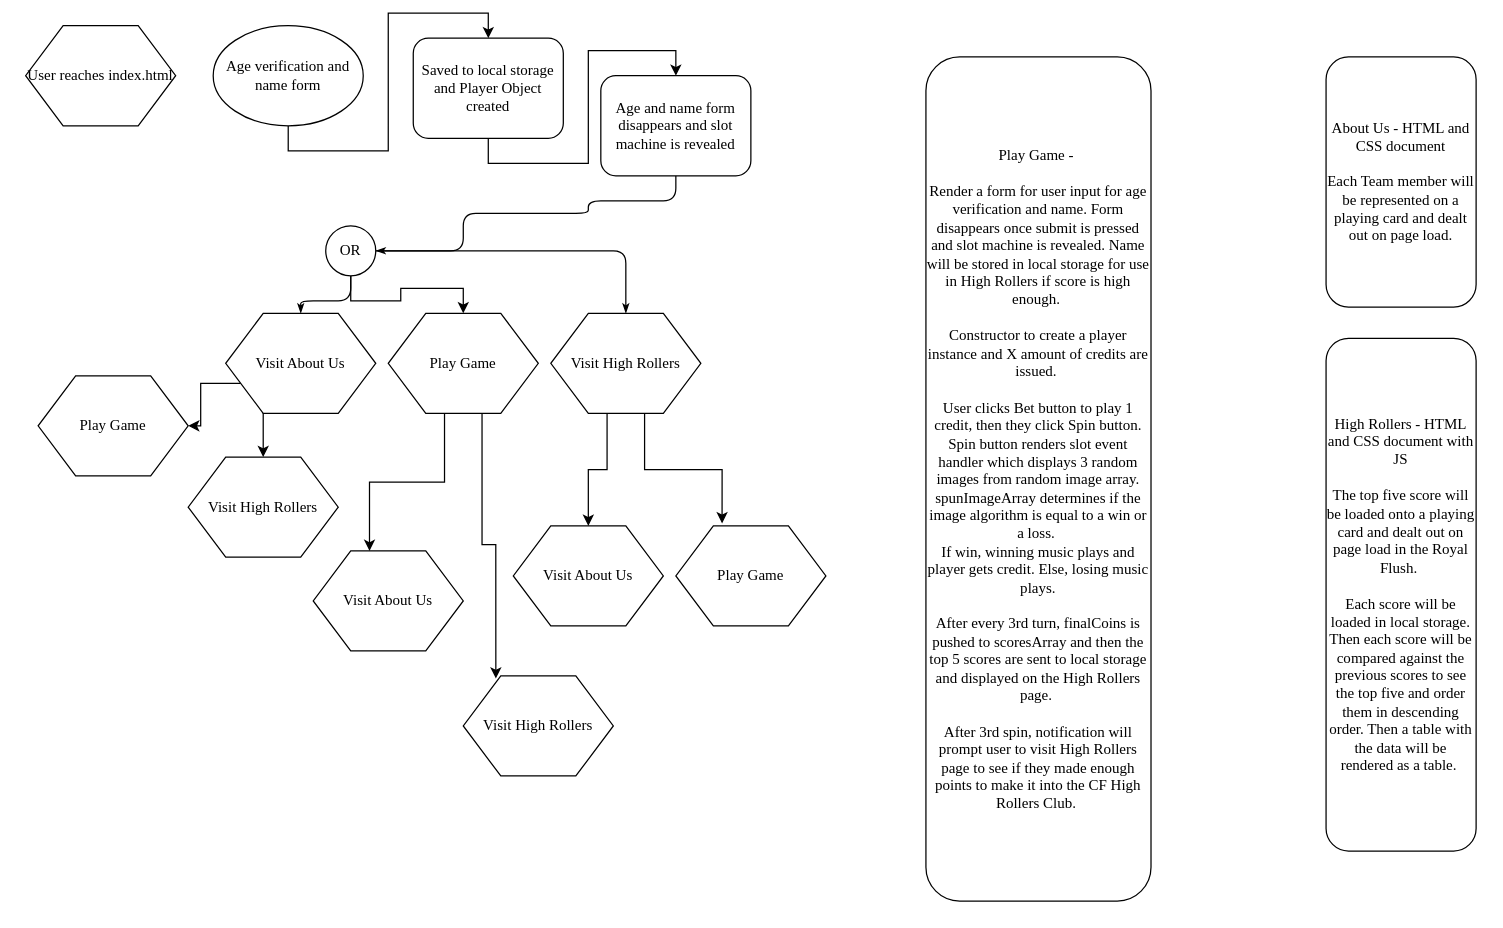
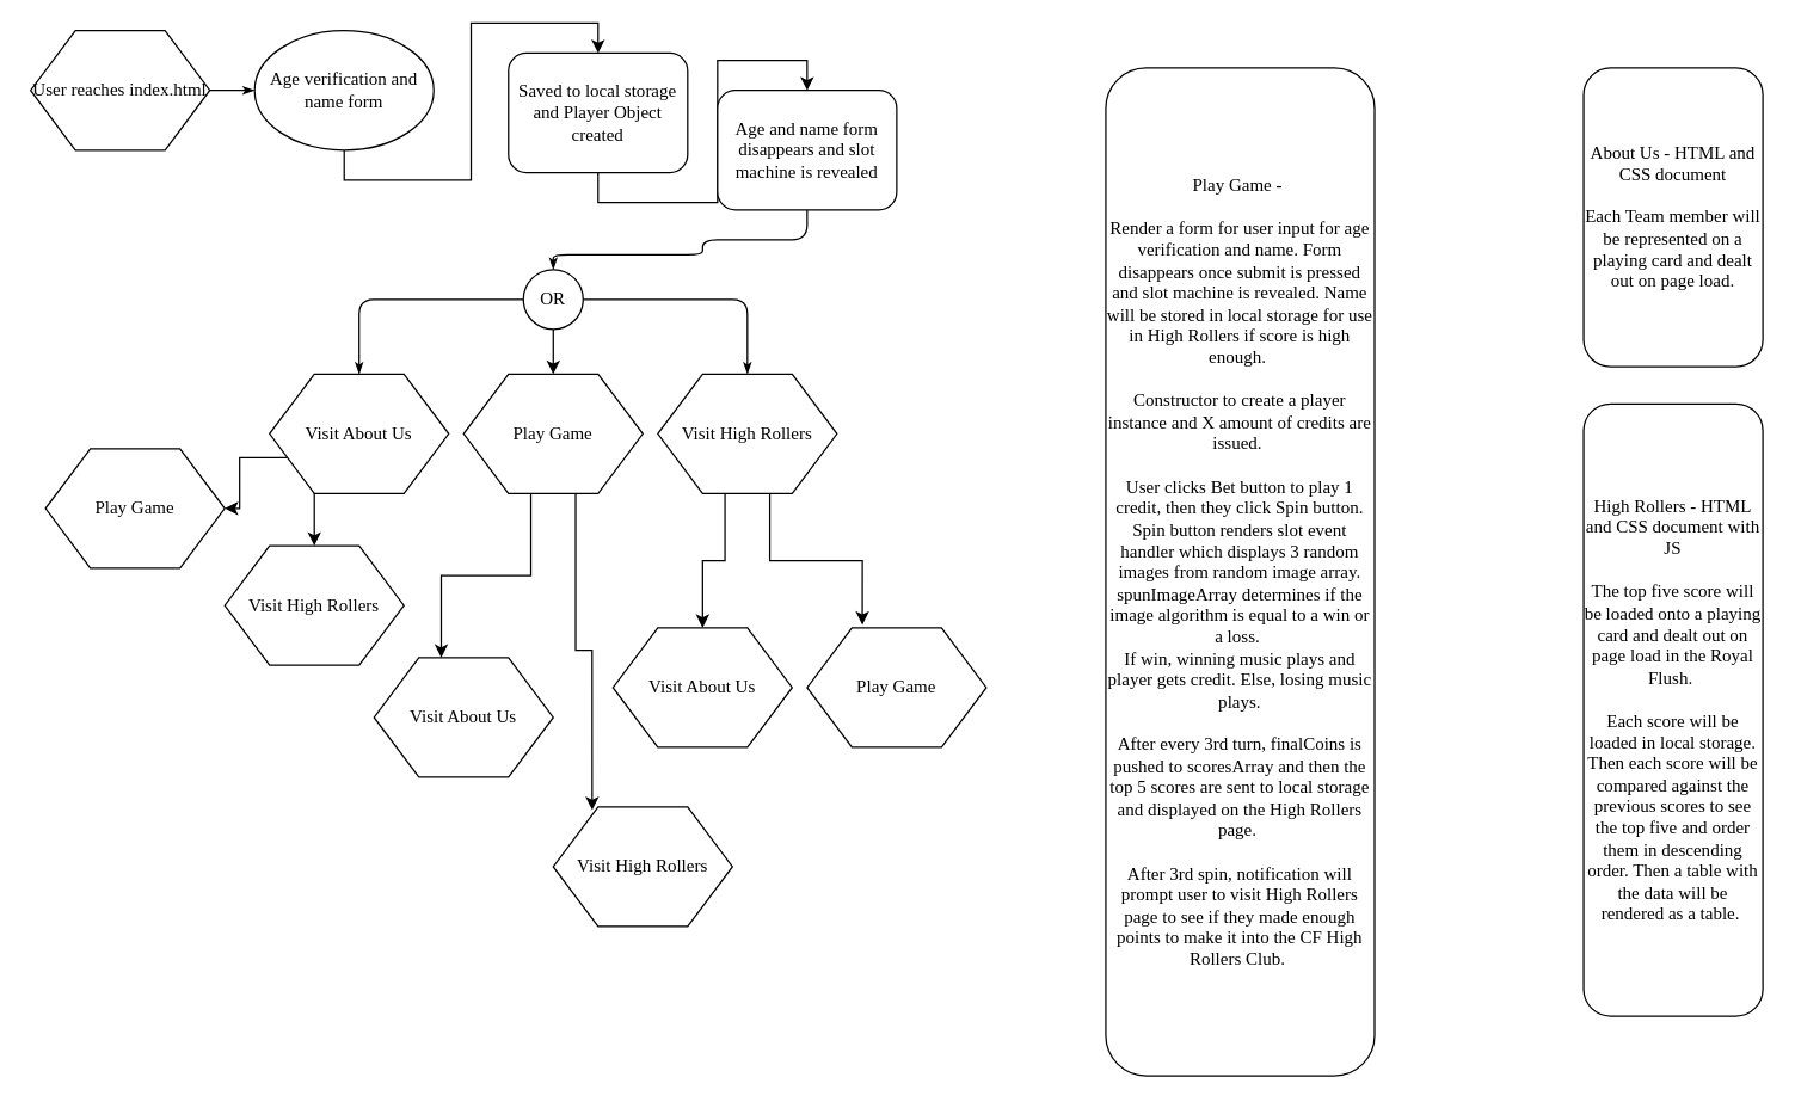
+ <mxCell id="2" style="edgeStyle=orthogonalEdgeStyle;rounded=1;html=1;labelBackgroundColor=none;startArrow=none;startFill=0;startSize=5;endArrow=classicThin;endFill=1;endSize=5;jettySize=auto;orthogonalLoop=1;strokeWidth=1;fontFamily=Verdana;fontSize=8" parent="1" source="3" target="6" edge="1"><mxGeometry relative="1" as="geometry" /></mxCell>
- <mxCell id="21" value="Saved to local storage and Player Object created" style="rounded=1;whiteSpace=wrap;html=1;shadow=0;labelBackgroundColor=none;strokeWidth=1;fontFamily=Verdana;fontSize=12;align=center;" vertex="1" parent="1"><mxGeometry x="330" y="30" width="120" height="80" as="geometry" /></mxCell>
+ <mxCell id="21" value="Saved to local storage and Player Object created" style="rounded=1;whiteSpace=wrap;html=1;shadow=0;labelBackgroundColor=none;strokeWidth=1;fontFamily=Verdana;fontSize=12;align=center;" vertex="1" parent="1"><mxGeometry x="340" y="35" width="120" height="80" as="geometry" /></mxCell>
- <mxCell id="10" value="OR" style="ellipse;whiteSpace=wrap;html=1;rounded=1;shadow=0;labelBackgroundColor=none;strokeWidth=1;fontFamily=Verdana;fontSize=12;align=center;" parent="1" vertex="1"><mxGeometry x="260" y="180" width="40" height="40" as="geometry" /></mxCell>
+ <mxCell id="10" value="OR" style="ellipse;whiteSpace=wrap;html=1;rounded=1;shadow=0;labelBackgroundColor=none;strokeWidth=1;fontFamily=Verdana;fontSize=12;align=center;" parent="1" vertex="1"><mxGeometry x="350" y="180" width="40" height="40" as="geometry" /></mxCell>
